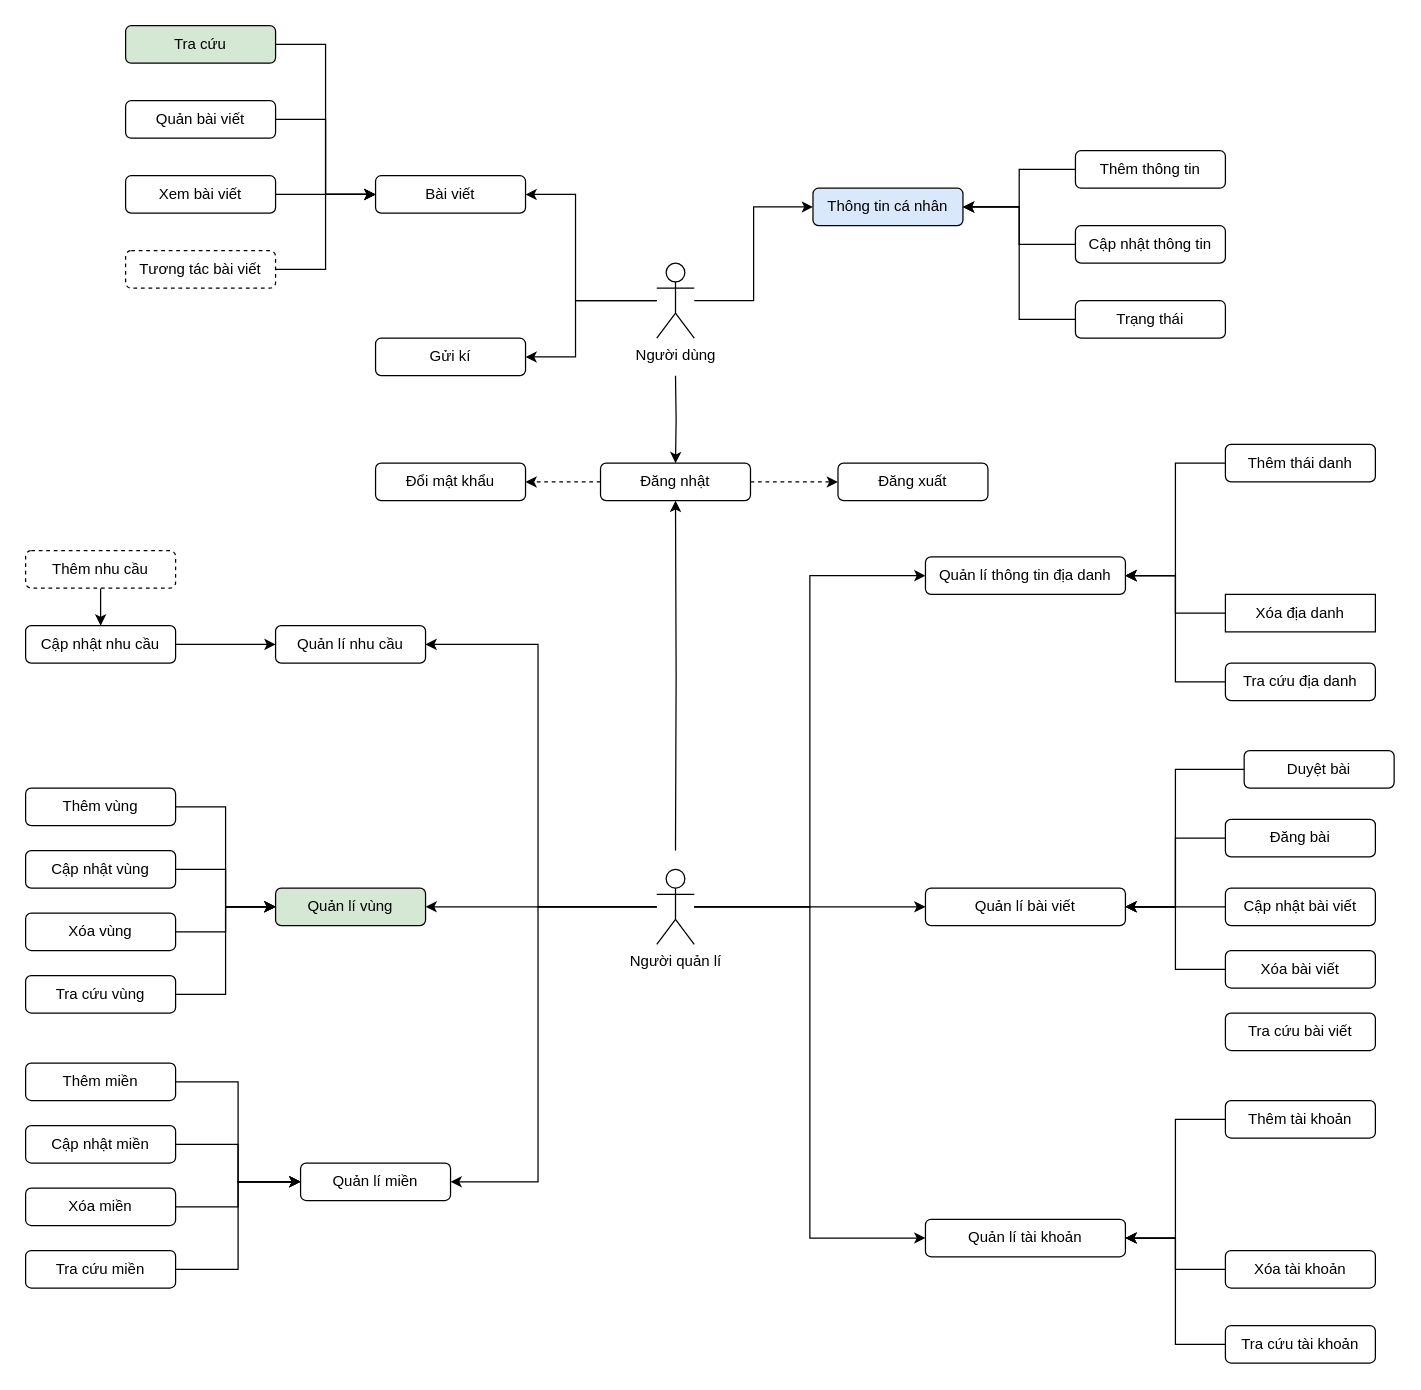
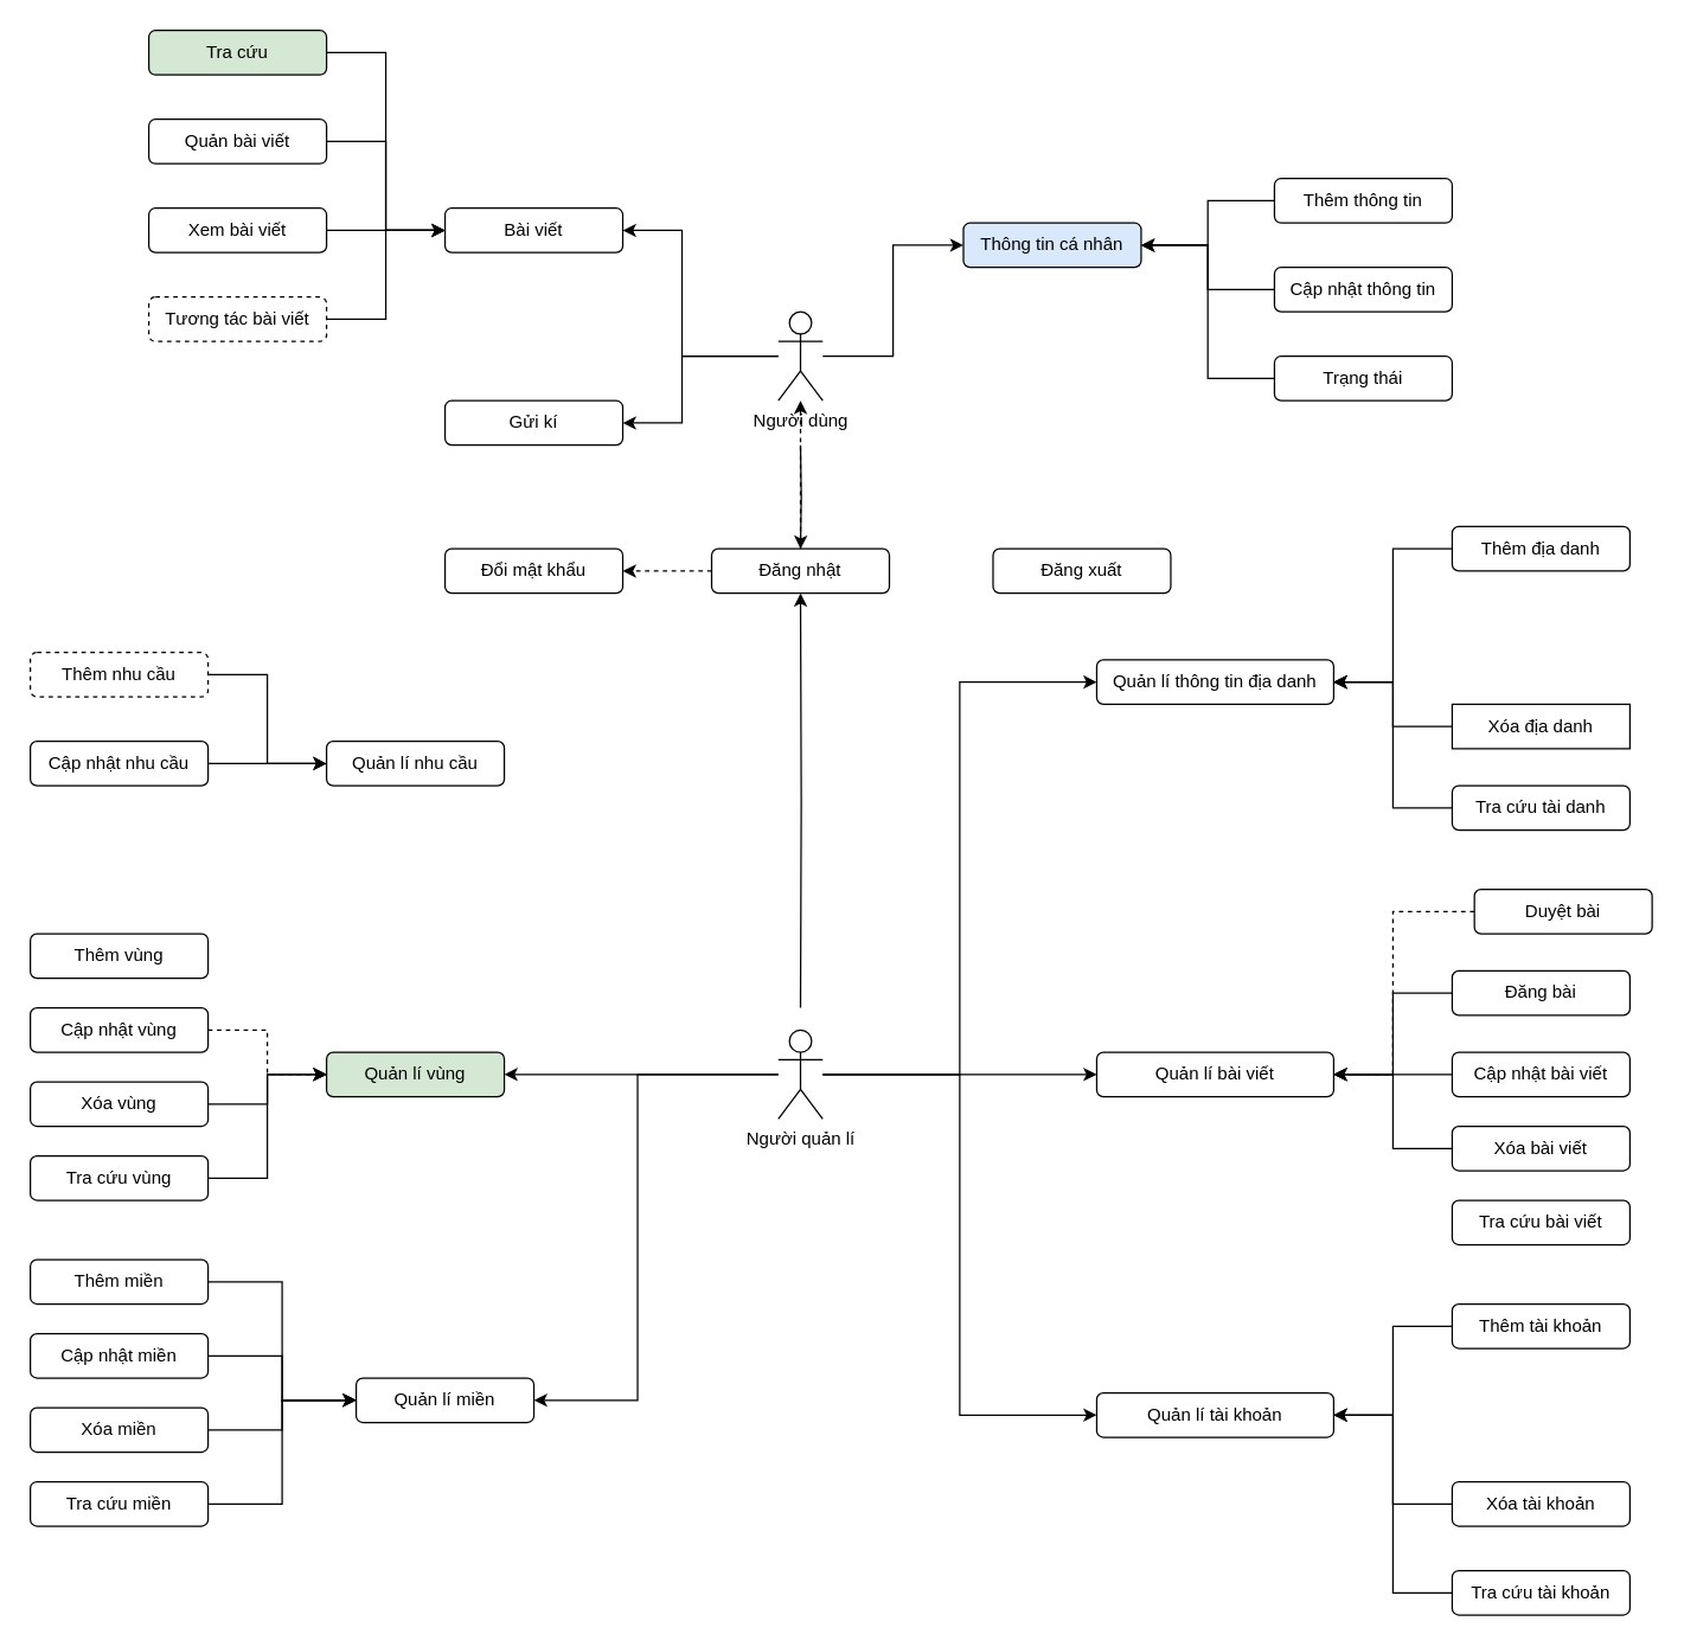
- <mxCell id="28" value="Thêm thái danh" style="rounded=1;whiteSpace=wrap;html=1;" vertex="1" parent="1"><mxGeometry x="980" y="355" width="120" height="30" as="geometry" /></mxCell>
+ <mxCell id="28" value="Thêm địa danh" style="rounded=1;whiteSpace=wrap;html=1;" vertex="1" parent="1"><mxGeometry x="980" y="355" width="120" height="30" as="geometry" /></mxCell>
- <mxCell id="16" style="edgeStyle=orthogonalEdgeStyle;rounded=0;orthogonalLoop=1;jettySize=auto;html=1;entryX=0;entryY=0.5;entryDx=0;entryDy=0;dashed=1;" edge="1" parent="1" source="17" target="35"><mxGeometry relative="1" as="geometry" /></mxCell>
+ <mxCell id="16" style="edgeStyle=orthogonalEdgeStyle;rounded=0;orthogonalLoop=1;jettySize=auto;html=1;dashed=1;" edge="1" parent="1" source="17" target="6"><mxGeometry relative="1" as="geometry" /></mxCell>
- <mxCell id="41" style="edgeStyle=orthogonalEdgeStyle;rounded=0;orthogonalLoop=1;jettySize=auto;html=1;" edge="1" parent="1" source="42" target="44"><mxGeometry relative="1" as="geometry" /></mxCell>
+ <mxCell id="41" style="edgeStyle=orthogonalEdgeStyle;rounded=0;orthogonalLoop=1;jettySize=auto;html=1;entryX=0;entryY=0.5;entryDx=0;entryDy=0;" edge="1" parent="1" source="42" target="31"><mxGeometry relative="1" as="geometry" /></mxCell>
- <mxCell id="78" value="Tra cứu địa danh" style="rounded=1;whiteSpace=wrap;html=1;" vertex="1" parent="1"><mxGeometry x="980" y="530" width="120" height="30" as="geometry" /></mxCell>
+ <mxCell id="78" value="Tra cứu tài danh" style="rounded=1;whiteSpace=wrap;html=1;" vertex="1" parent="1"><mxGeometry x="980" y="530" width="120" height="30" as="geometry" /></mxCell>
- <mxCell id="9" style="edgeStyle=orthogonalEdgeStyle;rounded=0;orthogonalLoop=1;jettySize=auto;html=1;entryX=1;entryY=0.5;entryDx=0;entryDy=0;" edge="1" parent="1" source="14" target="31"><mxGeometry relative="1" as="geometry"><Array as="points"><mxPoint x="430" y="725" /><mxPoint x="430" y="515" /></Array></mxGeometry></mxCell>
- <mxCell id="32" style="edgeStyle=orthogonalEdgeStyle;rounded=0;orthogonalLoop=1;jettySize=auto;html=1;entryX=1;entryY=0.5;entryDx=0;entryDy=0;" edge="1" parent="1" source="33" target="37"><mxGeometry relative="1" as="geometry"><Array as="points"><mxPoint x="940" y="615" /><mxPoint x="940" y="725" /></Array></mxGeometry></mxCell>
+ <mxCell id="32" style="edgeStyle=orthogonalEdgeStyle;rounded=0;orthogonalLoop=1;jettySize=auto;html=1;entryX=1;entryY=0.5;entryDx=0;entryDy=0;dashed=1;" edge="1" parent="1" source="33" target="37"><mxGeometry relative="1" as="geometry"><Array as="points"><mxPoint x="940" y="615" /><mxPoint x="940" y="725" /></Array></mxGeometry></mxCell>
- <mxCell id="57" style="edgeStyle=orthogonalEdgeStyle;rounded=0;orthogonalLoop=1;jettySize=auto;html=1;entryX=0;entryY=0.5;entryDx=0;entryDy=0;" edge="1" parent="1" source="58" target="40"><mxGeometry relative="1" as="geometry" /></mxCell>
- <mxCell id="61" style="edgeStyle=orthogonalEdgeStyle;rounded=0;orthogonalLoop=1;jettySize=auto;html=1;" edge="1" parent="1" source="62" target="40"><mxGeometry relative="1" as="geometry" /></mxCell>
+ <mxCell id="61" style="edgeStyle=orthogonalEdgeStyle;rounded=0;orthogonalLoop=1;jettySize=auto;html=1;dashed=1;" edge="1" parent="1" source="62" target="40"><mxGeometry relative="1" as="geometry" /></mxCell>
- <mxCell id="74" value="Quản lí tài khoản" style="rounded=1;whiteSpace=wrap;html=1;" vertex="1" parent="1"><mxGeometry x="740" y="975" width="160" height="30" as="geometry" /></mxCell>
+ <mxCell id="74" value="Quản lí tài khoản" style="rounded=1;whiteSpace=wrap;html=1;" vertex="1" parent="1"><mxGeometry x="740" y="940" width="160" height="30" as="geometry" /></mxCell>
